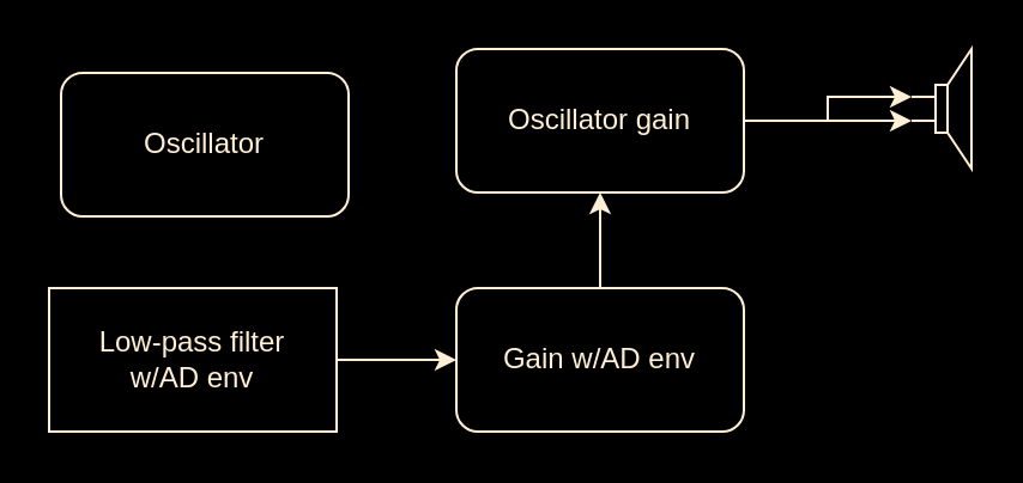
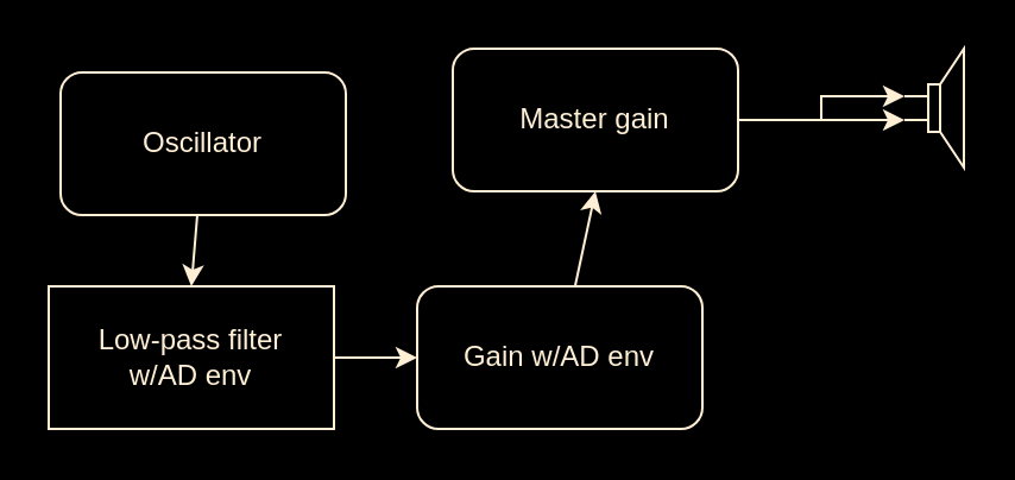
- <mxCell id="7" value="Oscillator gain" style="rounded=1;whiteSpace=wrap;html=1;fillColor=none;strokeColor=#FFEFD5;fontColor=#FFEFD5;" vertex="1" parent="1"><mxGeometry x="190" y="20" width="120" height="60" as="geometry" /></mxCell>
+ <mxCell id="7" value="Master gain" style="rounded=1;whiteSpace=wrap;html=1;fillColor=none;strokeColor=#FFEFD5;fontColor=#FFEFD5;" vertex="1" parent="1"><mxGeometry x="190" y="20" width="120" height="60" as="geometry" /></mxCell>
+ <mxCell id="2" style="rounded=0;orthogonalLoop=1;jettySize=auto;html=1;entryX=0.5;entryY=0;entryDx=0;entryDy=0;strokeColor=#FFEFD5;fontColor=#FFEFD5;" edge="1" parent="1" source="3" target="9"><mxGeometry relative="1" as="geometry" /></mxCell>
- <mxCell id="11" value="Gain w/AD env" style="rounded=1;whiteSpace=wrap;html=1;fillColor=none;strokeColor=#FFEFD5;fontColor=#FFEFD5;" vertex="1" parent="1"><mxGeometry x="190" y="120" width="120" height="60" as="geometry" /></mxCell>
+ <mxCell id="11" value="Gain w/AD env" style="rounded=1;whiteSpace=wrap;html=1;fillColor=none;strokeColor=#FFEFD5;fontColor=#FFEFD5;" vertex="1" parent="1"><mxGeometry x="175" y="120" width="120" height="60" as="geometry" /></mxCell>
